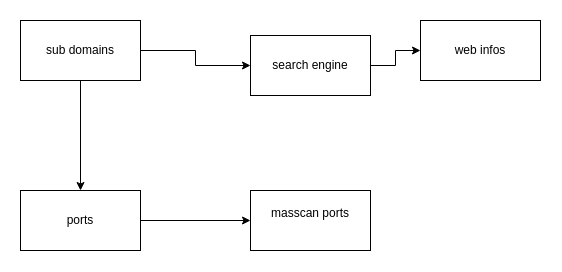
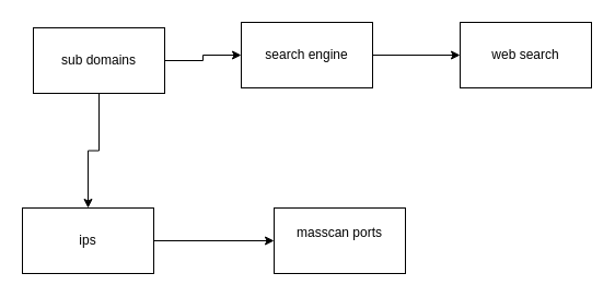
- <mxCell id="4" value="sub domains&lt;br&gt;" style="rounded=0;whiteSpace=wrap;html=1;" parent="1" vertex="1"><mxGeometry x="20" y="20" width="120" height="60" as="geometry" /></mxCell>
+ <mxCell id="4" value="sub domains&lt;br&gt;" style="rounded=0;whiteSpace=wrap;html=1;" parent="1" vertex="1"><mxGeometry x="30" y="25" width="120" height="60" as="geometry" /></mxCell>
- <mxCell id="7" value="web infos&lt;br&gt;" style="rounded=0;whiteSpace=wrap;html=1;" vertex="1" parent="1"><mxGeometry x="420" y="20" width="120" height="60" as="geometry" /></mxCell>
+ <mxCell id="7" value="web search&lt;br&gt;" style="rounded=0;whiteSpace=wrap;html=1;" vertex="1" parent="1"><mxGeometry x="420" y="20" width="120" height="60" as="geometry" /></mxCell>
- <mxCell id="6" value="search engine&lt;br&gt;" style="rounded=0;whiteSpace=wrap;html=1;" vertex="1" parent="1"><mxGeometry x="250" y="35" width="120" height="60" as="geometry" /></mxCell>
+ <mxCell id="6" value="search engine&lt;br&gt;" style="rounded=0;whiteSpace=wrap;html=1;" vertex="1" parent="1"><mxGeometry x="220" y="20" width="120" height="60" as="geometry" /></mxCell>
- <mxCell id="9" value="ports&lt;br&gt;" style="rounded=0;whiteSpace=wrap;html=1;" parent="1" vertex="1"><mxGeometry x="20" y="190" width="120" height="60" as="geometry" /></mxCell>
+ <mxCell id="9" value="ips&lt;br&gt;" style="rounded=0;whiteSpace=wrap;html=1;" parent="1" vertex="1"><mxGeometry x="20" y="190" width="120" height="60" as="geometry" /></mxCell>
